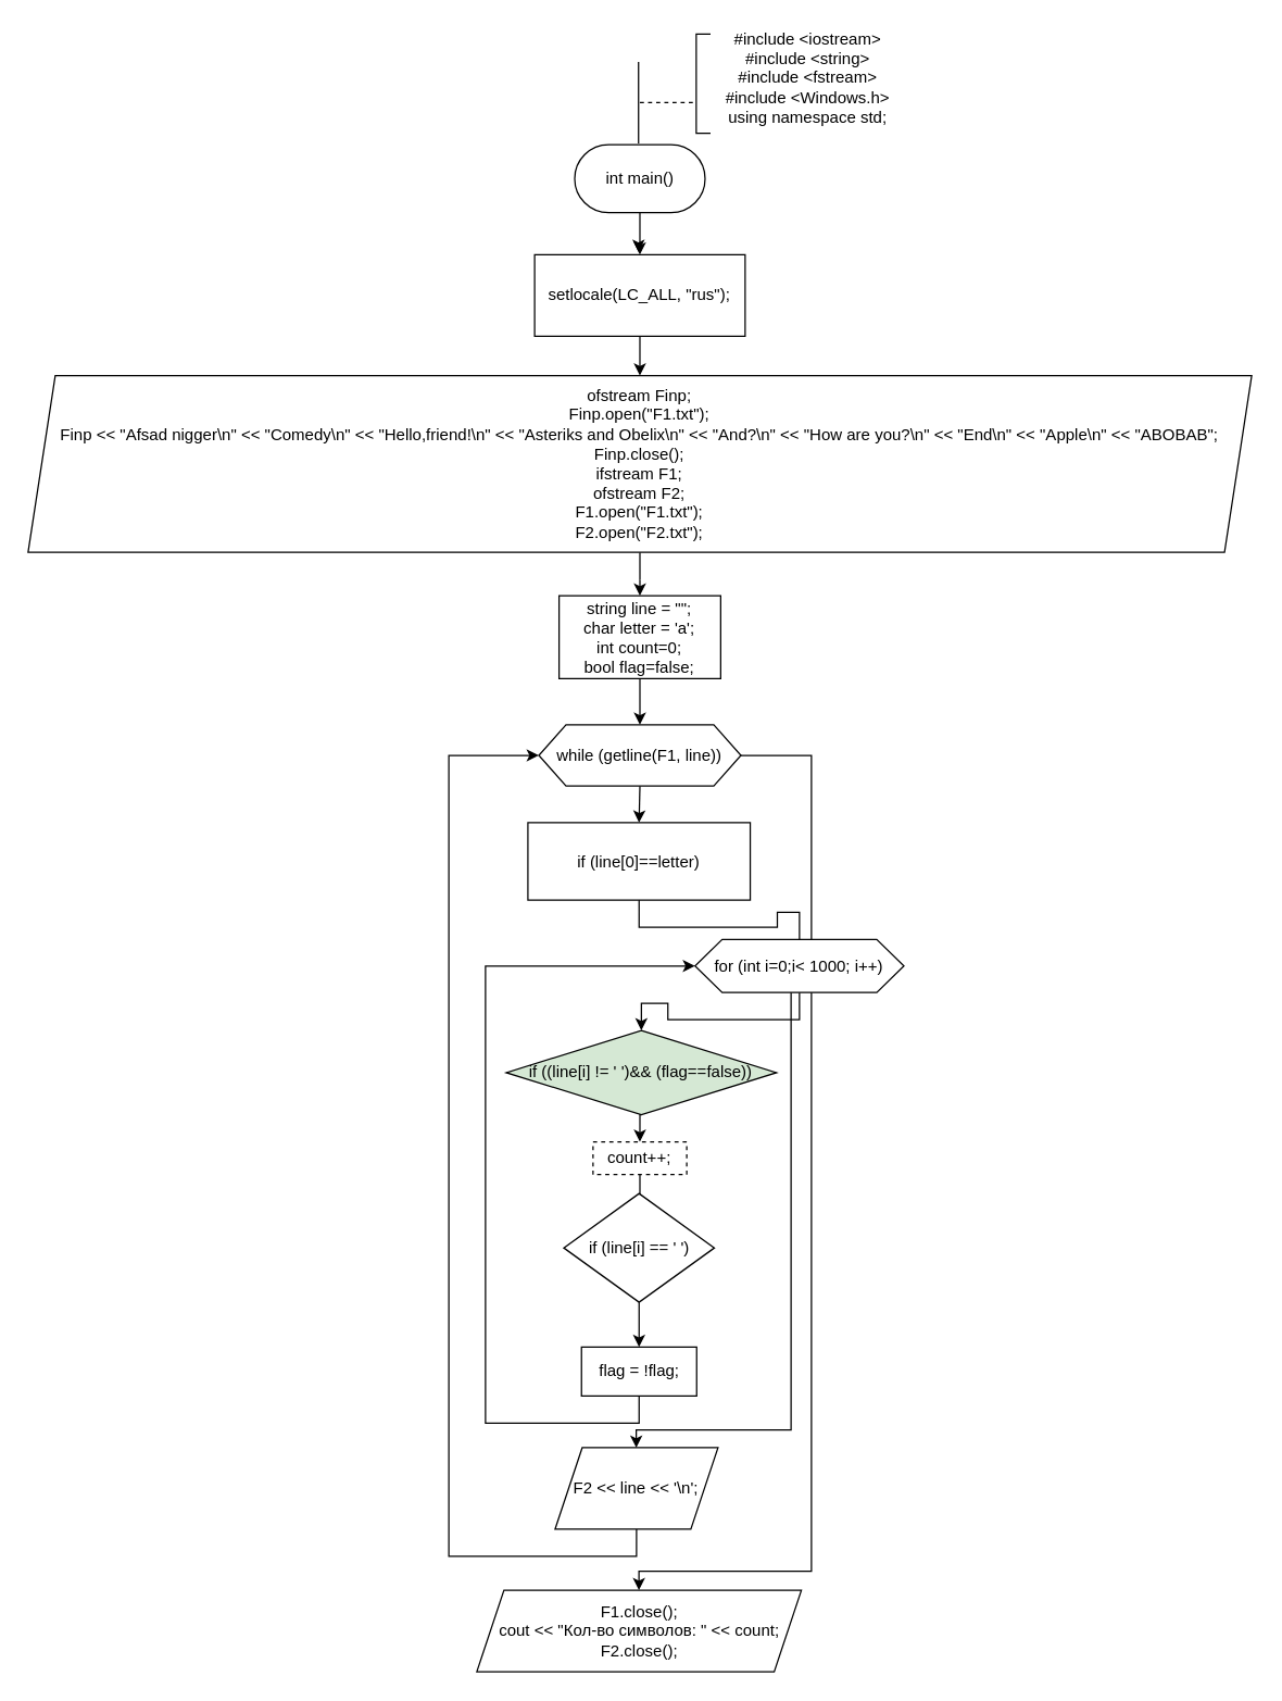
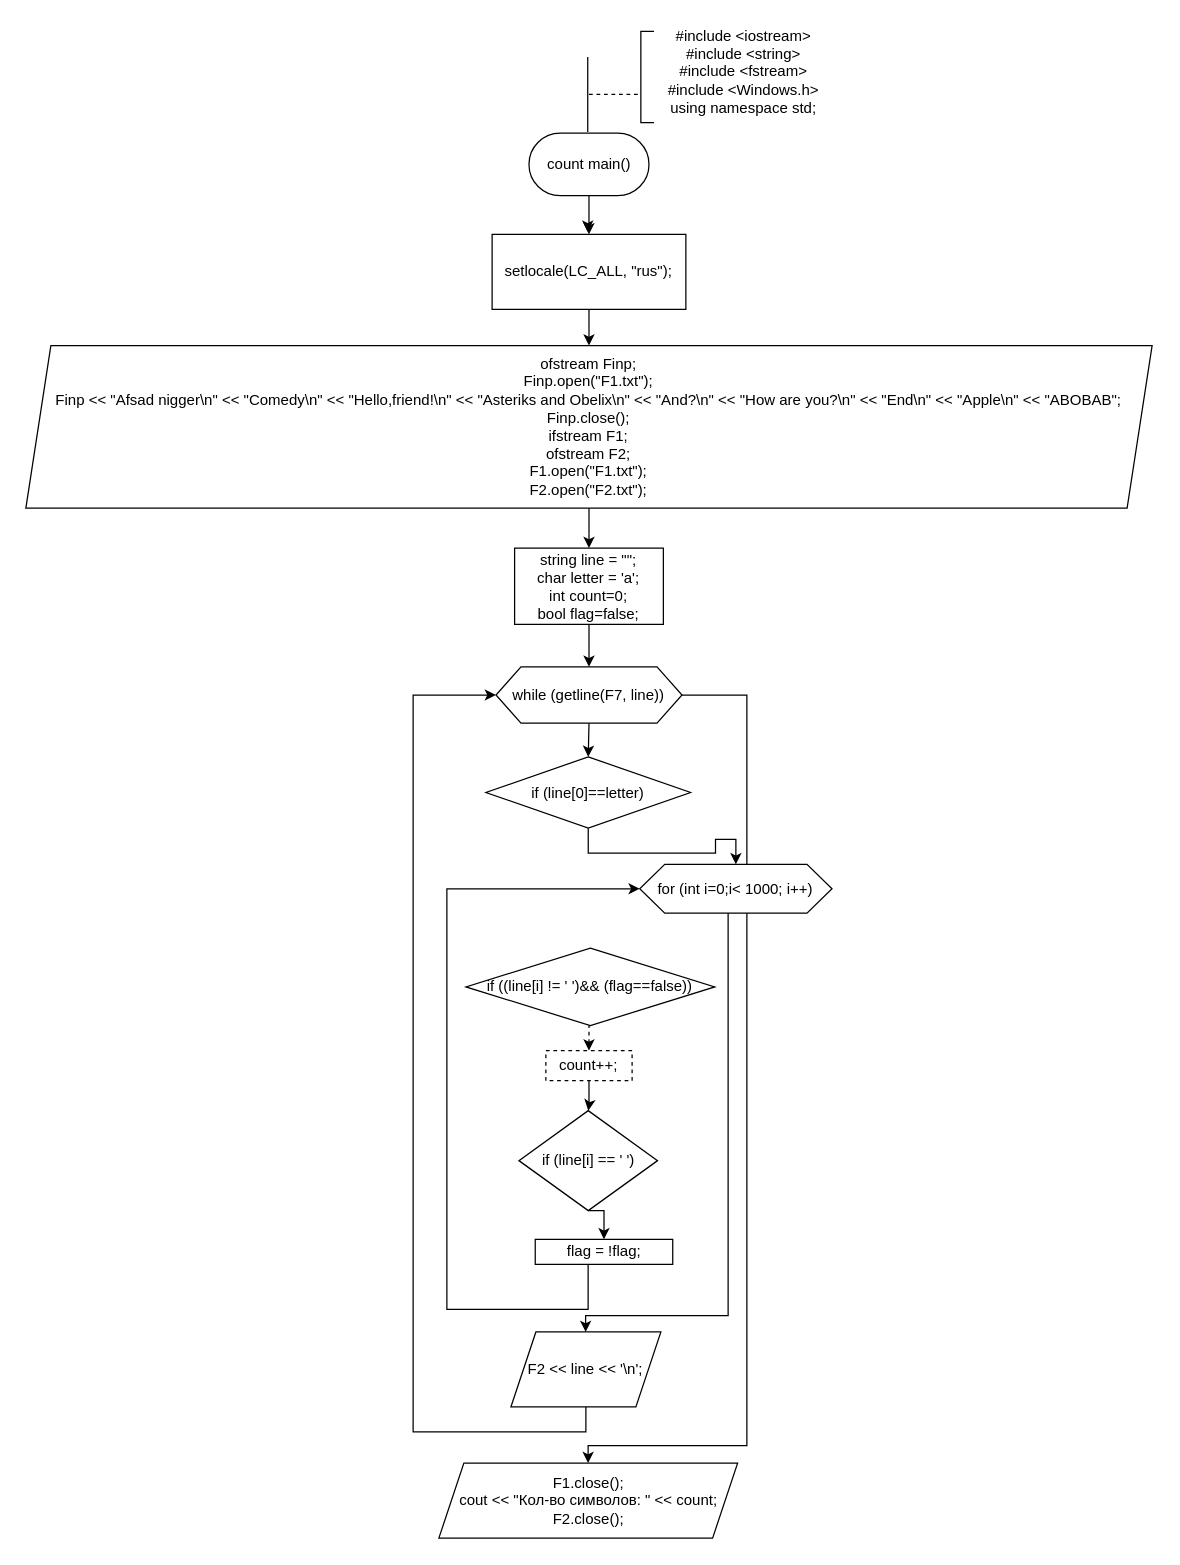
- <mxCell id="8" value="int main()" style="rounded=1;whiteSpace=wrap;html=1;arcSize=50;" vertex="1" parent="1"><mxGeometry x="422.69" y="106" width="96" height="50" as="geometry" /></mxCell>
+ <mxCell id="8" value="count main()" style="rounded=1;whiteSpace=wrap;html=1;arcSize=50;" vertex="1" parent="1"><mxGeometry x="422.69" y="106" width="96" height="50" as="geometry" /></mxCell>
- <mxCell id="17" value="while (getline(F1, line))" style="shape=hexagon;perimeter=hexagonPerimeter2;whiteSpace=wrap;html=1;fixedSize=1;" vertex="1" parent="1"><mxGeometry x="396.29" y="533" width="148.81" height="45" as="geometry" /></mxCell>
+ <mxCell id="17" value="while (getline(F7, line))" style="shape=hexagon;perimeter=hexagonPerimeter2;whiteSpace=wrap;html=1;fixedSize=1;" vertex="1" parent="1"><mxGeometry x="396.29" y="533" width="148.81" height="45" as="geometry" /></mxCell>
- <mxCell id="19" value="if (line[0]==letter)" style="whiteSpace=wrap;html=1;rounded=0;" vertex="1" parent="1"><mxGeometry x="388.23" y="605" width="163.72" height="57" as="geometry" /></mxCell>
+ <mxCell id="19" value="if (line[0]==letter)" style="rhombus;whiteSpace=wrap;html=1;" vertex="1" parent="1"><mxGeometry x="388.23" y="605" width="163.72" height="57" as="geometry" /></mxCell>
- <mxCell id="18" style="edgeStyle=orthogonalEdgeStyle;rounded=0;orthogonalLoop=1;jettySize=auto;html=1;exitX=0.5;exitY=1;exitDx=0;exitDy=0;entryX=0.5;entryY=0;entryDx=0;entryDy=0;endArrow=none;" edge="1" parent="1" source="19" target="22"><mxGeometry relative="1" as="geometry" /></mxCell>
+ <mxCell id="18" style="edgeStyle=orthogonalEdgeStyle;rounded=0;orthogonalLoop=1;jettySize=auto;html=1;exitX=0.5;exitY=1;exitDx=0;exitDy=0;entryX=0.5;entryY=0;entryDx=0;entryDy=0;" edge="1" parent="1" source="19" target="22"><mxGeometry relative="1" as="geometry" /></mxCell>
- <mxCell id="20" style="edgeStyle=orthogonalEdgeStyle;rounded=0;orthogonalLoop=1;jettySize=auto;html=1;exitX=0.5;exitY=1;exitDx=0;exitDy=0;entryX=0.5;entryY=0;entryDx=0;entryDy=0;" edge="1" parent="1" source="22" target="30"><mxGeometry relative="1" as="geometry" /></mxCell>
- <mxCell id="30" value="if ((line[i] != ' ')&amp;amp;&amp;amp; (flag==false))" style="rhombus;whiteSpace=wrap;html=1;fillColor=#d5e8d4;" vertex="1" parent="1"><mxGeometry x="372.28" y="758" width="199" height="62" as="geometry" /></mxCell>
+ <mxCell id="30" value="if ((line[i] != ' ')&amp;amp;&amp;amp; (flag==false))" style="rhombus;whiteSpace=wrap;html=1;" vertex="1" parent="1"><mxGeometry x="372.28" y="758" width="199" height="62" as="geometry" /></mxCell>
- <mxCell id="29" style="edgeStyle=orthogonalEdgeStyle;rounded=0;orthogonalLoop=1;jettySize=auto;html=1;exitX=0.5;exitY=1;exitDx=0;exitDy=0;entryX=0.5;entryY=0;entryDx=0;entryDy=0;" edge="1" parent="1" source="30" target="24"><mxGeometry relative="1" as="geometry" /></mxCell>
+ <mxCell id="29" style="edgeStyle=orthogonalEdgeStyle;rounded=0;orthogonalLoop=1;jettySize=auto;html=1;exitX=0.5;exitY=1;exitDx=0;exitDy=0;entryX=0.5;entryY=0;entryDx=0;entryDy=0;dashed=1;" edge="1" parent="1" source="30" target="24"><mxGeometry relative="1" as="geometry" /></mxCell>
- <mxCell id="26" value="if (line[i] == ' ')" style="rhombus;whiteSpace=wrap;html=1;" vertex="1" parent="1"><mxGeometry x="414.64" y="878" width="110.91" height="80" as="geometry" /></mxCell>
+ <mxCell id="26" value="if (line[i] == ' ')" style="rhombus;whiteSpace=wrap;html=1;" vertex="1" parent="1"><mxGeometry x="414.64" y="888" width="110.91" height="80" as="geometry" /></mxCell>
- <mxCell id="28" value="flag = !flag;" style="rounded=0;whiteSpace=wrap;html=1;" vertex="1" parent="1"><mxGeometry x="427.69" y="991" width="84.81" height="36" as="geometry" /></mxCell>
+ <mxCell id="28" value="flag = !flag;" style="rounded=0;whiteSpace=wrap;html=1;" vertex="1" parent="1"><mxGeometry x="427.69" y="991" width="110" height="20" as="geometry" /></mxCell>
